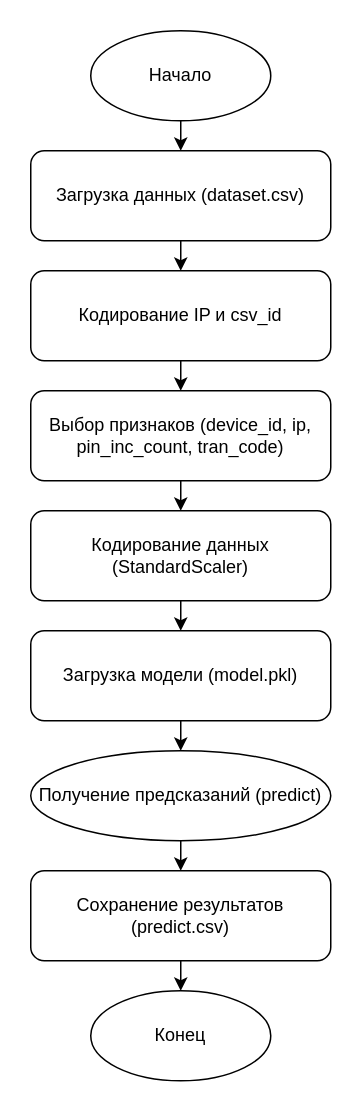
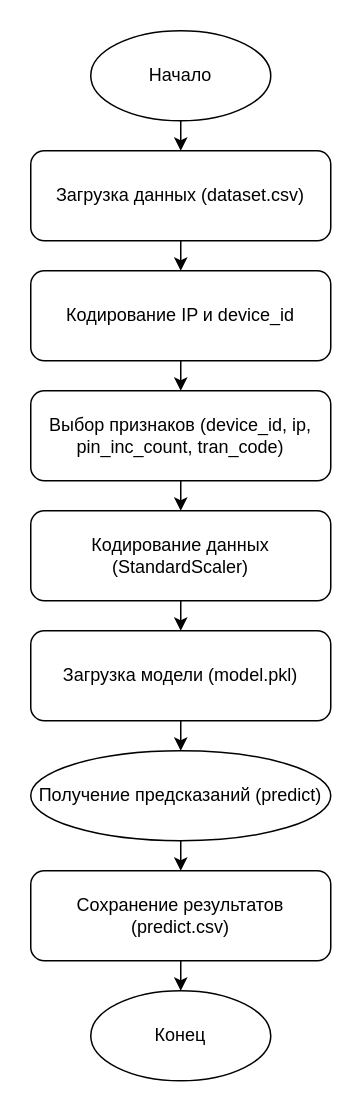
- <mxCell id="5" value="Кодирование IP и csv_id" style="rounded=1;whiteSpace=wrap;html=1;" vertex="1" parent="1"><mxGeometry x="20" y="180" width="200" height="60" as="geometry" /></mxCell>
+ <mxCell id="5" value="Кодирование IP и device_id" style="rounded=1;whiteSpace=wrap;html=1;" vertex="1" parent="1"><mxGeometry x="20" y="180" width="200" height="60" as="geometry" /></mxCell>
